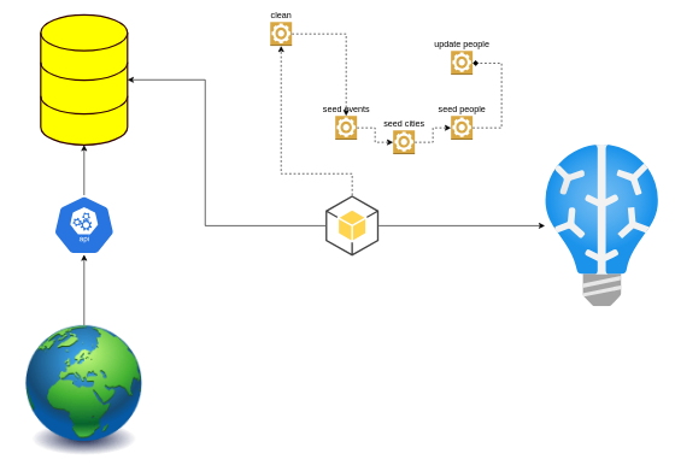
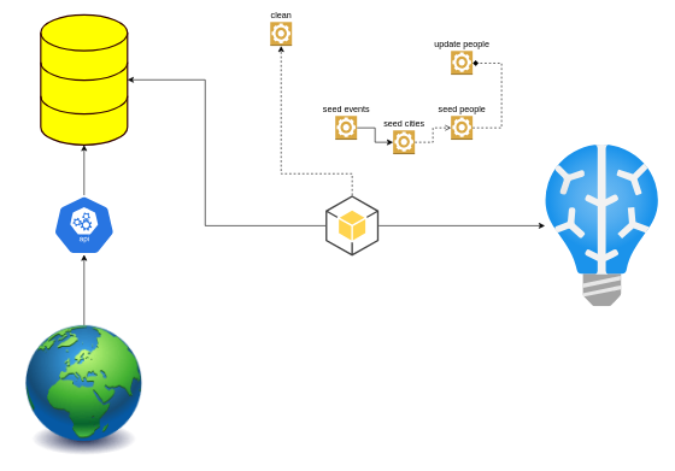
- <mxCell id="7" style="edgeStyle=orthogonalEdgeStyle;rounded=0;orthogonalLoop=1;jettySize=auto;html=1;dashed=1;" edge="1" parent="1" source="8" target="10"><mxGeometry relative="1" as="geometry" /></mxCell>
- <mxCell id="11" value="" style="edgeStyle=orthogonalEdgeStyle;rounded=0;orthogonalLoop=1;jettySize=auto;html=1;fontFamily=Helvetica;fontSize=12;fontColor=default;dashed=1;" edge="1" parent="1" source="12" target="17"><mxGeometry relative="1" as="geometry" /></mxCell>
+ <mxCell id="11" value="" style="edgeStyle=orthogonalEdgeStyle;rounded=0;orthogonalLoop=1;jettySize=auto;html=1;fontFamily=Helvetica;fontSize=12;fontColor=default;dashed=1;endArrow=open;" edge="1" parent="1" source="12" target="17"><mxGeometry relative="1" as="geometry" /></mxCell>
- <mxCell id="9" style="edgeStyle=orthogonalEdgeStyle;rounded=0;orthogonalLoop=1;jettySize=auto;html=1;dashed=1;" edge="1" parent="1" source="10" target="12"><mxGeometry relative="1" as="geometry" /></mxCell>
+ <mxCell id="9" style="edgeStyle=orthogonalEdgeStyle;rounded=0;orthogonalLoop=1;jettySize=auto;html=1;dashed=0;" edge="1" parent="1" source="10" target="12"><mxGeometry relative="1" as="geometry" /></mxCell>
